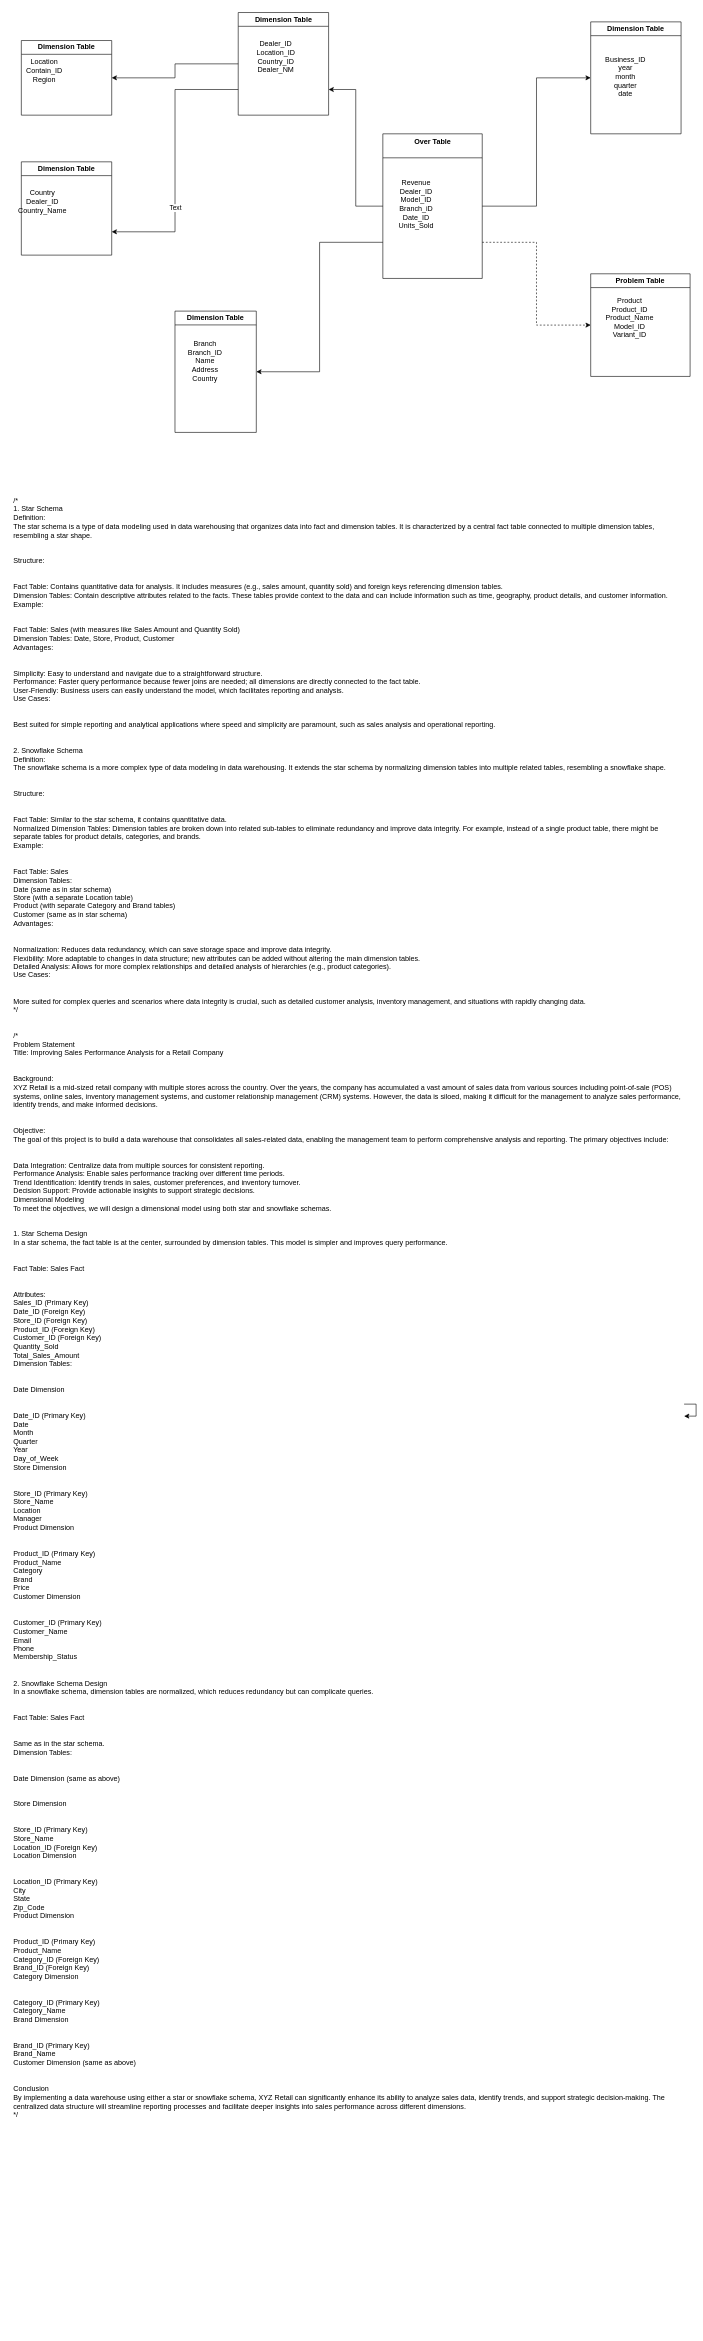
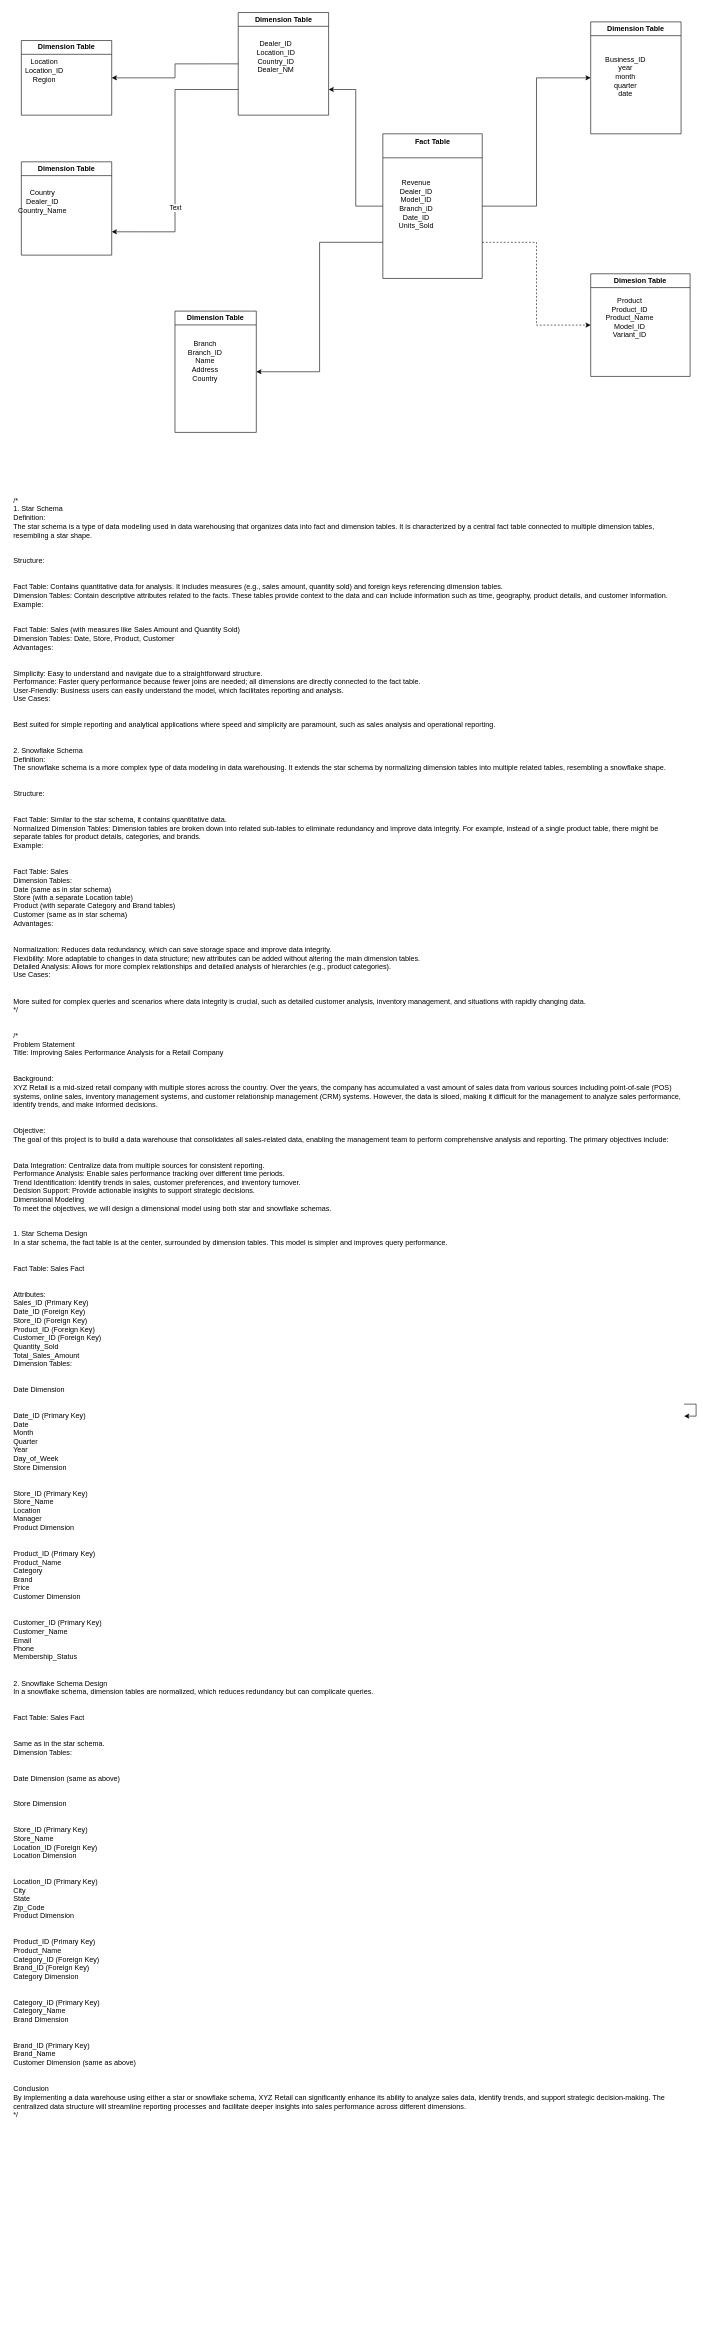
- <mxCell id="19" value="Location&lt;div&gt;Contain_ID&lt;/div&gt;&lt;div&gt;Region&lt;/div&gt;" style="text;html=1;align=center;verticalAlign=middle;resizable=0;points=[];autosize=1;strokeColor=none;fillColor=none;" parent="4" vertex="1"><mxGeometry x="7.533" y="66.889" width="90" height="60" as="geometry" /></mxCell>
+ <mxCell id="19" value="Location&lt;div&gt;Location_ID&lt;/div&gt;&lt;div&gt;Region&lt;/div&gt;" style="text;html=1;align=center;verticalAlign=middle;resizable=0;points=[];autosize=1;strokeColor=none;fillColor=none;" parent="4" vertex="1"><mxGeometry x="7.533" y="66.889" width="90" height="60" as="geometry" /></mxCell>
- <mxCell id="9" value="Over Table&lt;div&gt;&lt;br&gt;&lt;/div&gt;" style="swimlane;whiteSpace=wrap;html=1;startSize=40;" parent="4" vertex="1"><mxGeometry x="617.733" y="202.222" width="165.733" height="241.111" as="geometry"><mxRectangle x="360" y="160" width="140" height="30" as="alternateBounds" /></mxGeometry></mxCell>
+ <mxCell id="9" value="Fact Table&lt;div&gt;&lt;br&gt;&lt;/div&gt;" style="swimlane;whiteSpace=wrap;html=1;startSize=40;" parent="4" vertex="1"><mxGeometry x="617.733" y="202.222" width="165.733" height="241.111" as="geometry"><mxRectangle x="360" y="160" width="140" height="30" as="alternateBounds" /></mxGeometry></mxCell>
- <mxCell id="24" value="Problem Table" style="swimlane;whiteSpace=wrap;html=1;" parent="4" vertex="1"><mxGeometry x="964.267" y="435.556" width="165.733" height="171.111" as="geometry" /></mxCell>
+ <mxCell id="24" value="Dimesion Table" style="swimlane;whiteSpace=wrap;html=1;" parent="4" vertex="1"><mxGeometry x="964.267" y="435.556" width="165.733" height="171.111" as="geometry" /></mxCell>
